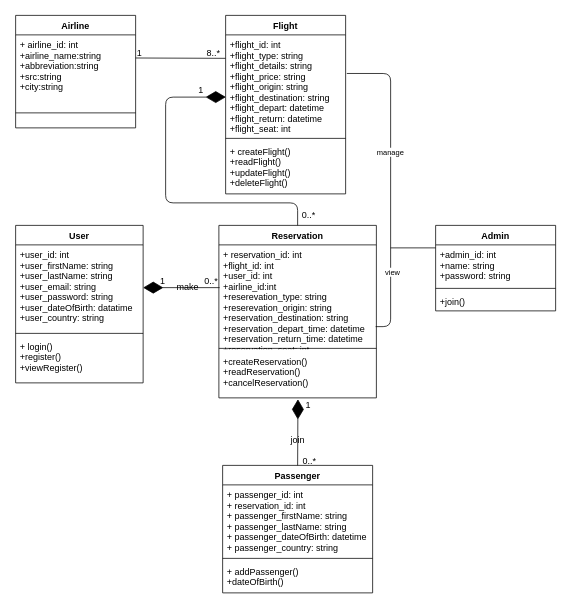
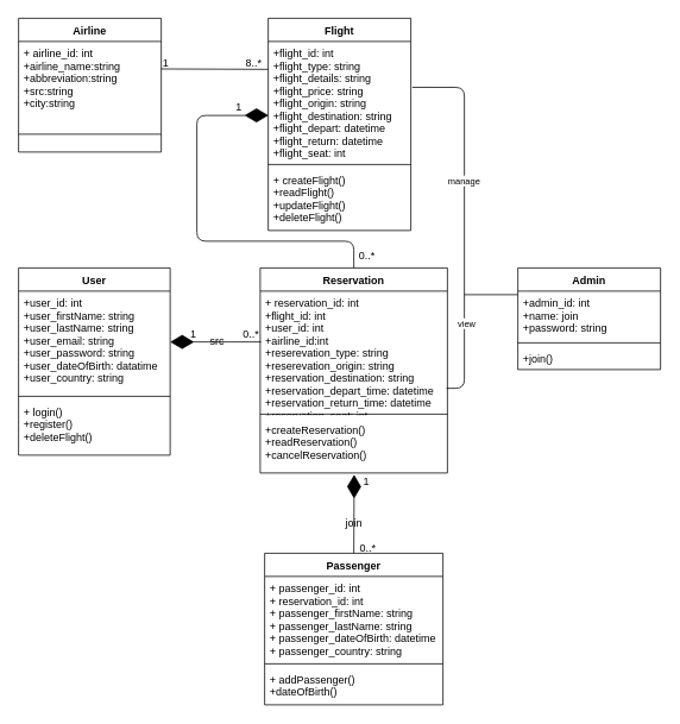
- <mxCell id="11" value="+admin_id: int&#10;+name: string&#10;+password: string" style="text;strokeColor=none;fillColor=none;align=left;verticalAlign=top;spacingLeft=4;spacingRight=4;overflow=hidden;rotatable=0;points=[[0,0.5],[1,0.5]];portConstraint=eastwest;" parent="10" vertex="1"><mxGeometry y="26" width="160" height="54" as="geometry" /></mxCell>
+ <mxCell id="11" value="+admin_id: int&#10;+name: join&#10;+password: string" style="text;strokeColor=none;fillColor=none;align=left;verticalAlign=top;spacingLeft=4;spacingRight=4;overflow=hidden;rotatable=0;points=[[0,0.5],[1,0.5]];portConstraint=eastwest;" parent="10" vertex="1"><mxGeometry y="26" width="160" height="54" as="geometry" /></mxCell>
- <mxCell id="30" value="make" style="text;html=1;resizable=0;points=[];autosize=1;align=left;verticalAlign=top;spacingTop=-4;" parent="1" vertex="1"><mxGeometry x="233" y="372" width="40" height="10" as="geometry" /></mxCell>
+ <mxCell id="30" value="src" style="text;html=1;resizable=0;points=[];autosize=1;align=left;verticalAlign=top;spacingTop=-4;" parent="1" vertex="1"><mxGeometry x="233" y="372" width="40" height="10" as="geometry" /></mxCell>
- <mxCell id="9" value="+ login()&#10;+register()&#10;+viewRegister()" style="text;strokeColor=none;fillColor=none;align=left;verticalAlign=top;spacingLeft=4;spacingRight=4;overflow=hidden;rotatable=0;points=[[0,0.5],[1,0.5]];portConstraint=eastwest;" parent="6" vertex="1"><mxGeometry y="148" width="170" height="62" as="geometry" /></mxCell>
+ <mxCell id="9" value="+ login()&#10;+register()&#10;+deleteFlight()" style="text;strokeColor=none;fillColor=none;align=left;verticalAlign=top;spacingLeft=4;spacingRight=4;overflow=hidden;rotatable=0;points=[[0,0.5],[1,0.5]];portConstraint=eastwest;" parent="6" vertex="1"><mxGeometry y="148" width="170" height="62" as="geometry" /></mxCell>
